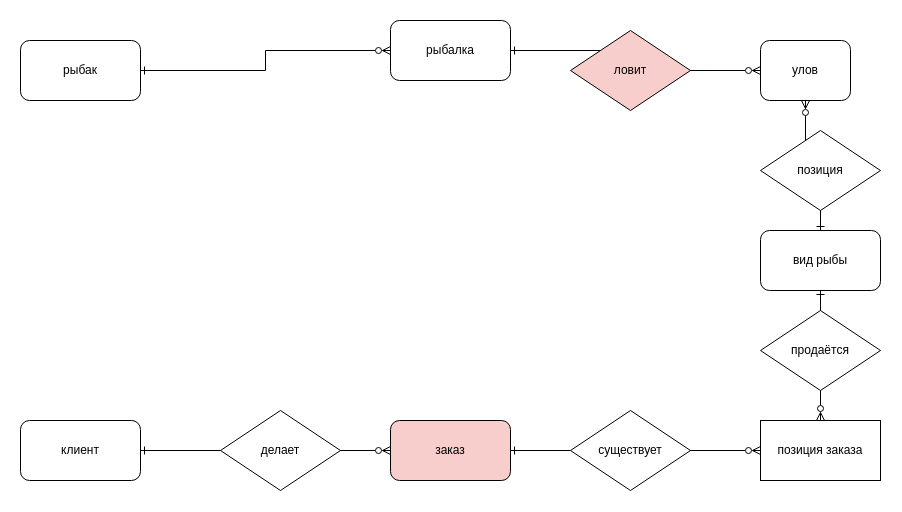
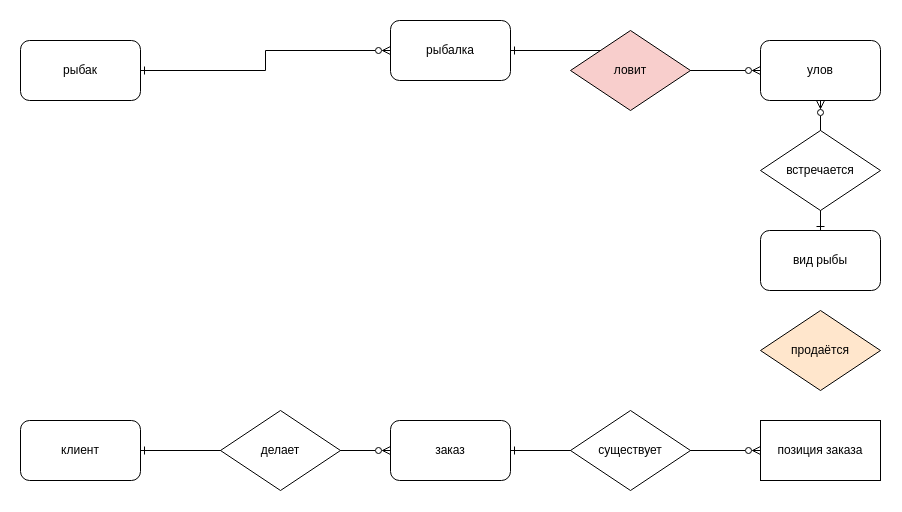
- <mxCell id="12" value="улов" style="rounded=1;whiteSpace=wrap;html=1;" vertex="1" parent="1"><mxGeometry x="760" y="40" width="90" height="60" as="geometry" /></mxCell>
+ <mxCell id="12" value="улов" style="rounded=1;whiteSpace=wrap;html=1;" vertex="1" parent="1"><mxGeometry x="760" y="40" width="120" height="60" as="geometry" /></mxCell>
- <mxCell id="18" value="позиция" style="rhombus;whiteSpace=wrap;html=1;" vertex="1" parent="1"><mxGeometry x="760" y="130" width="120" height="80" as="geometry" /></mxCell>
+ <mxCell id="18" value="встречается" style="rhombus;whiteSpace=wrap;html=1;" vertex="1" parent="1"><mxGeometry x="760" y="130" width="120" height="80" as="geometry" /></mxCell>
- <mxCell id="6" style="edgeStyle=orthogonalEdgeStyle;rounded=0;orthogonalLoop=1;jettySize=auto;html=1;entryX=0.5;entryY=0;entryDx=0;entryDy=0;endArrow=ERzeroToMany;endFill=0;startArrow=ERone;startFill=0;" edge="1" parent="1" source="8" target="13"><mxGeometry relative="1" as="geometry" /></mxCell>
- <mxCell id="17" value="продаётся" style="rhombus;whiteSpace=wrap;html=1;" vertex="1" parent="1"><mxGeometry x="760" y="310" width="120" height="80" as="geometry" /></mxCell>
+ <mxCell id="17" value="продаётся" style="rhombus;whiteSpace=wrap;html=1;fillColor=#ffe6cc;" vertex="1" parent="1"><mxGeometry x="760" y="310" width="120" height="80" as="geometry" /></mxCell>
- <mxCell id="15" value="заказ" style="rounded=1;whiteSpace=wrap;html=1;fillColor=#f8cecc;" vertex="1" parent="1"><mxGeometry x="390" y="420" width="120" height="60" as="geometry" /></mxCell>
+ <mxCell id="15" value="заказ" style="rounded=1;whiteSpace=wrap;html=1;" vertex="1" parent="1"><mxGeometry x="390" y="420" width="120" height="60" as="geometry" /></mxCell>
